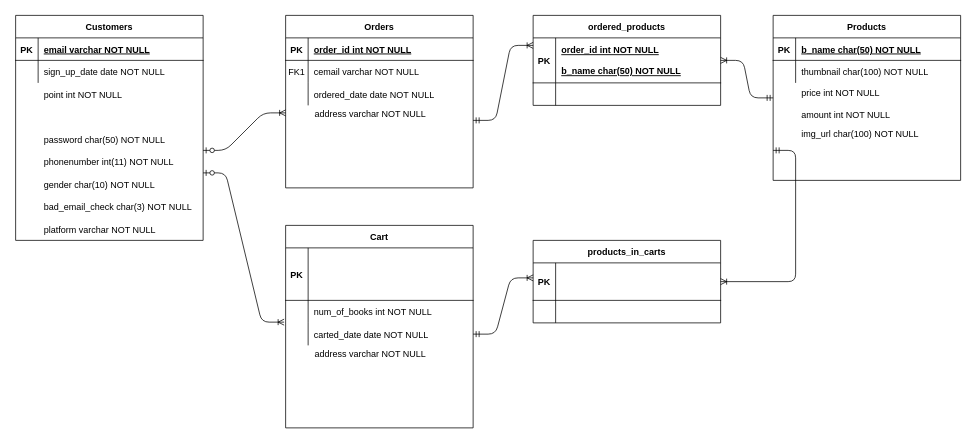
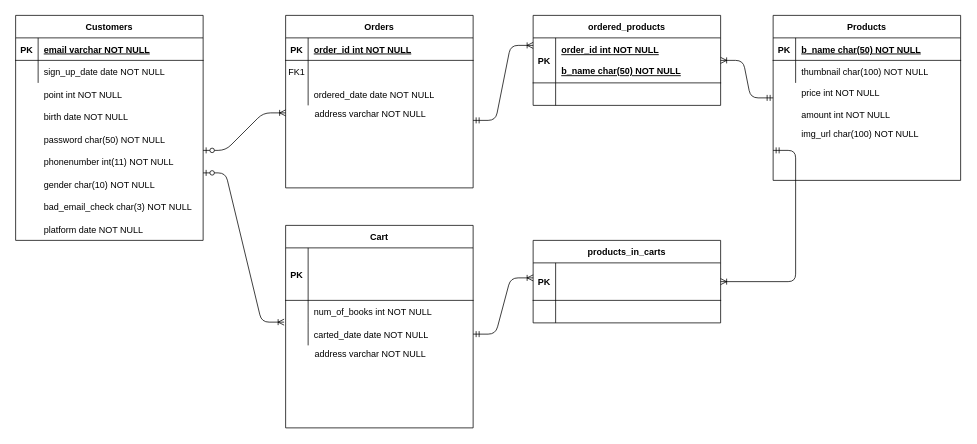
- <mxCell id="39" value="cemail varchar NOT NULL" style="shape=partialRectangle;overflow=hidden;connectable=0;fillColor=none;top=0;left=0;bottom=0;right=0;align=left;spacingLeft=6;" vertex="1" parent="37"><mxGeometry x="30" width="220" height="30" as="geometry" /></mxCell>
+ <mxCell id="10" value="birth date NOT NULL" style="shape=partialRectangle;overflow=hidden;connectable=0;fillColor=none;top=0;left=0;bottom=0;right=0;align=left;spacingLeft=6;" vertex="1" parent="1"><mxGeometry x="50" y="140" width="220" height="30" as="geometry" /></mxCell>
- <mxCell id="15" value="platform varchar NOT NULL" style="shape=partialRectangle;overflow=hidden;connectable=0;fillColor=none;top=0;left=0;bottom=0;right=0;align=left;spacingLeft=6;" vertex="1" parent="1"><mxGeometry x="50" y="290" width="220" height="30" as="geometry" /></mxCell>
+ <mxCell id="15" value="platform date NOT NULL" style="shape=partialRectangle;overflow=hidden;connectable=0;fillColor=none;top=0;left=0;bottom=0;right=0;align=left;spacingLeft=6;" vertex="1" parent="1"><mxGeometry x="50" y="290" width="220" height="30" as="geometry" /></mxCell>
